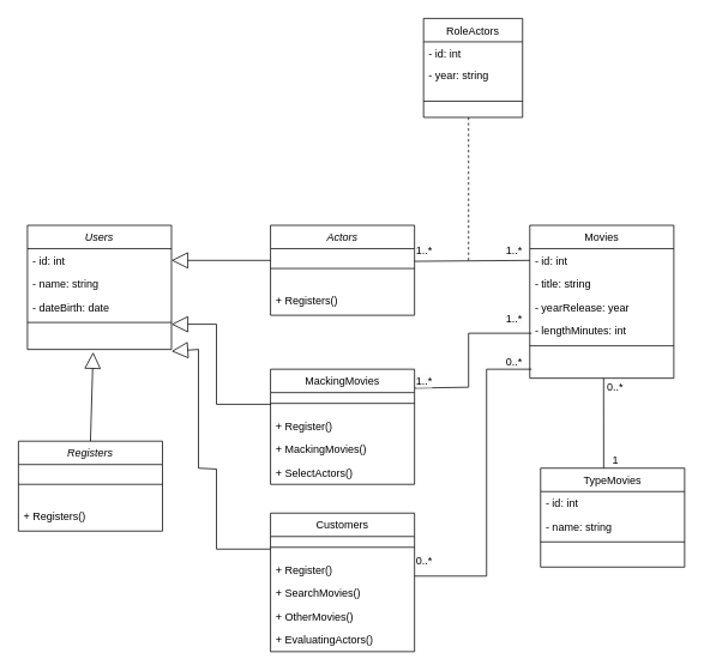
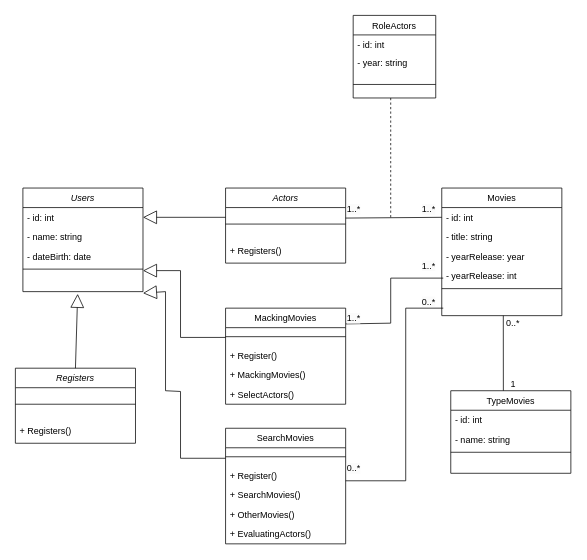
- <mxCell id="9" value="- lengthMinutes: int" style="text;align=left;verticalAlign=top;spacingLeft=4;spacingRight=4;overflow=hidden;rotatable=0;points=[[0,0.5],[1,0.5]];portConstraint=eastwest;rounded=0;shadow=0;html=0;" parent="5" vertex="1"><mxGeometry y="104" width="160" height="26" as="geometry" /></mxCell>
+ <mxCell id="9" value="- yearRelease: int" style="text;align=left;verticalAlign=top;spacingLeft=4;spacingRight=4;overflow=hidden;rotatable=0;points=[[0,0.5],[1,0.5]];portConstraint=eastwest;rounded=0;shadow=0;html=0;" parent="5" vertex="1"><mxGeometry y="104" width="160" height="26" as="geometry" /></mxCell>
- <mxCell id="41" value="Customers" style="swimlane;fontStyle=0;align=center;verticalAlign=top;childLayout=stackLayout;horizontal=1;startSize=26;horizontalStack=0;resizeParent=1;resizeLast=0;collapsible=1;marginBottom=0;rounded=0;shadow=0;strokeWidth=1;" vertex="1" parent="1"><mxGeometry x="300" y="570" width="160" height="154" as="geometry"><mxRectangle x="130" y="380" width="160" height="26" as="alternateBounds" /></mxGeometry></mxCell>
+ <mxCell id="41" value="SearchMovies" style="swimlane;fontStyle=0;align=center;verticalAlign=top;childLayout=stackLayout;horizontal=1;startSize=26;horizontalStack=0;resizeParent=1;resizeLast=0;collapsible=1;marginBottom=0;rounded=0;shadow=0;strokeWidth=1;" vertex="1" parent="1"><mxGeometry x="300" y="570" width="160" height="154" as="geometry"><mxRectangle x="130" y="380" width="160" height="26" as="alternateBounds" /></mxGeometry></mxCell>
